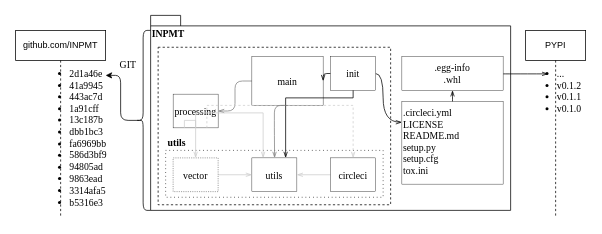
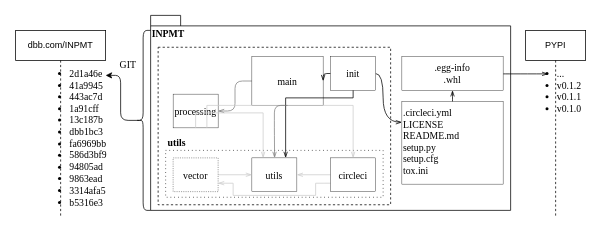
- <mxCell id="2" value="github.com/INPMT" style="shape=umlLifeline;perimeter=lifelinePerimeter;whiteSpace=wrap;html=1;container=1;collapsible=0;recursiveResize=0;outlineConnect=0;" parent="1" vertex="1"><mxGeometry x="20" y="40" width="120" height="250" as="geometry" /></mxCell>
+ <mxCell id="2" value="dbb.com/INPMT" style="shape=umlLifeline;perimeter=lifelinePerimeter;whiteSpace=wrap;html=1;container=1;collapsible=0;recursiveResize=0;outlineConnect=0;" parent="1" vertex="1"><mxGeometry x="20" y="40" width="120" height="250" as="geometry" /></mxCell>
- <mxCell id="25" style="edgeStyle=orthogonalEdgeStyle;rounded=0;orthogonalLoop=1;jettySize=auto;html=1;exitX=0.75;exitY=1;exitDx=0;exitDy=0;entryX=0.5;entryY=0;entryDx=0;entryDy=0;fontFamily=Garamond;fontSize=13;endArrow=openThin;endFill=0;strokeColor=#CCCCCC;dashed=1;" parent="1" source="8" target="18" edge="1"><mxGeometry relative="1" as="geometry"><Array as="points"><mxPoint x="275" y="140" /><mxPoint x="470" y="140" /></Array></mxGeometry></mxCell>
+ <mxCell id="25" style="edgeStyle=orthogonalEdgeStyle;rounded=0;orthogonalLoop=1;jettySize=auto;html=1;exitX=0.75;exitY=1;exitDx=0;exitDy=0;entryX=0.5;entryY=0;entryDx=0;entryDy=0;fontFamily=Garamond;fontSize=13;endArrow=openThin;endFill=0;strokeColor=#CCCCCC;" parent="1" source="8" target="18" edge="1"><mxGeometry relative="1" as="geometry"><Array as="points"><mxPoint x="275" y="140" /><mxPoint x="470" y="140" /></Array></mxGeometry></mxCell>
- <mxCell id="23" style="edgeStyle=orthogonalEdgeStyle;rounded=0;orthogonalLoop=1;jettySize=auto;html=1;exitX=0.25;exitY=1;exitDx=0;exitDy=0;entryX=0.5;entryY=0;entryDx=0;entryDy=0;fontFamily=Garamond;fontSize=13;endArrow=openThin;endFill=0;strokeColor=#CCCCCC;" parent="1" source="8" target="21" edge="1"><mxGeometry relative="1" as="geometry"><Array as="points"><mxPoint x="245" y="160" /><mxPoint x="260" y="160" /></Array></mxGeometry></mxCell>
+ <mxCell id="17" style="edgeStyle=orthogonalEdgeStyle;rounded=0;orthogonalLoop=1;jettySize=auto;html=1;exitX=0;exitY=0.75;exitDx=0;exitDy=0;entryX=1;entryY=0.75;entryDx=0;entryDy=0;fontFamily=Garamond;fontSize=13;startArrow=none;startFill=0;endArrow=openThin;endFill=0;strokeColor=#CCCCCC;" edge="1" parent="1" source="18" target="21"><mxGeometry relative="1" as="geometry"><Array as="points"><mxPoint x="420" y="244" /><mxPoint x="420" y="260" /><mxPoint x="310" y="260" /><mxPoint x="310" y="244" /></Array></mxGeometry></mxCell>
